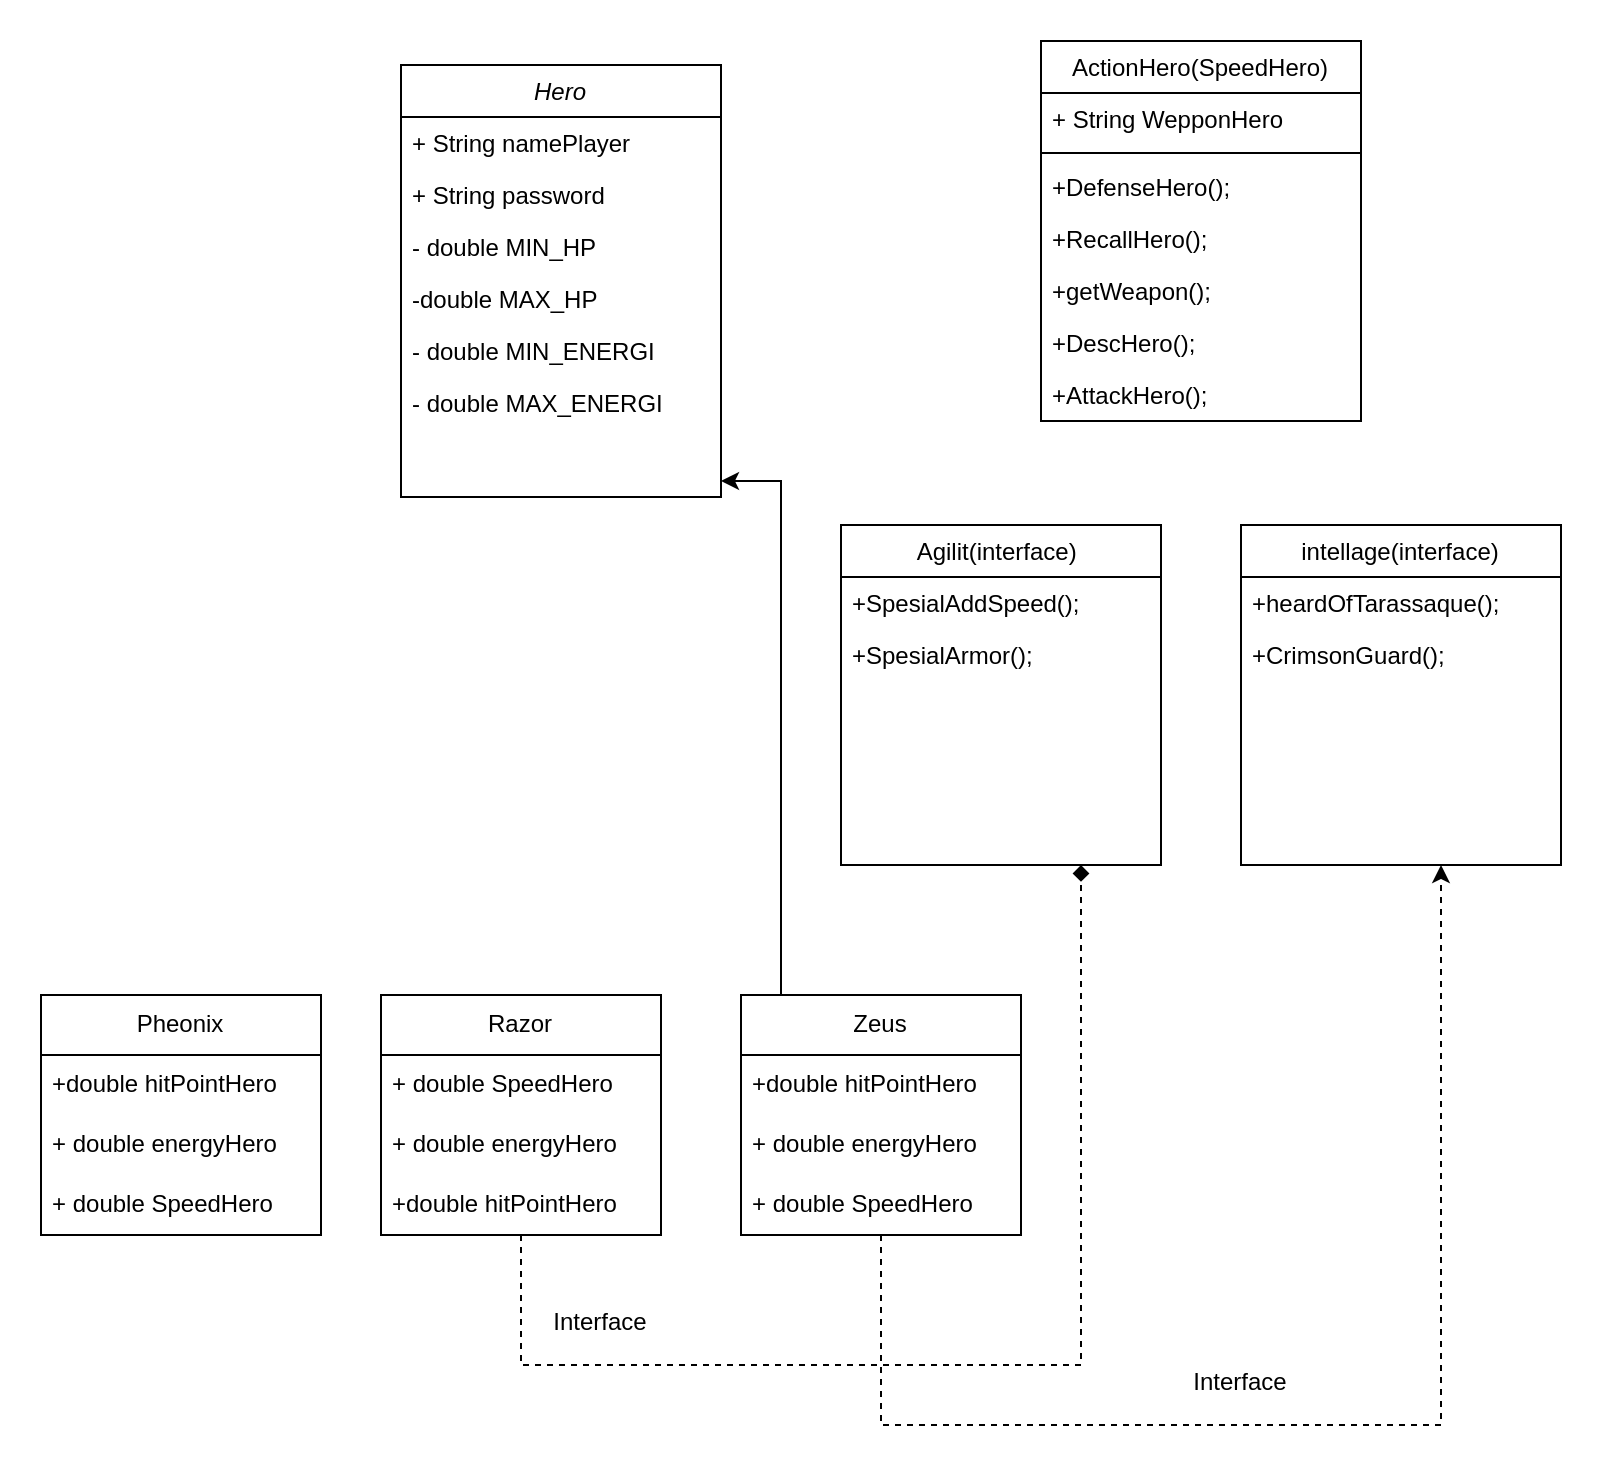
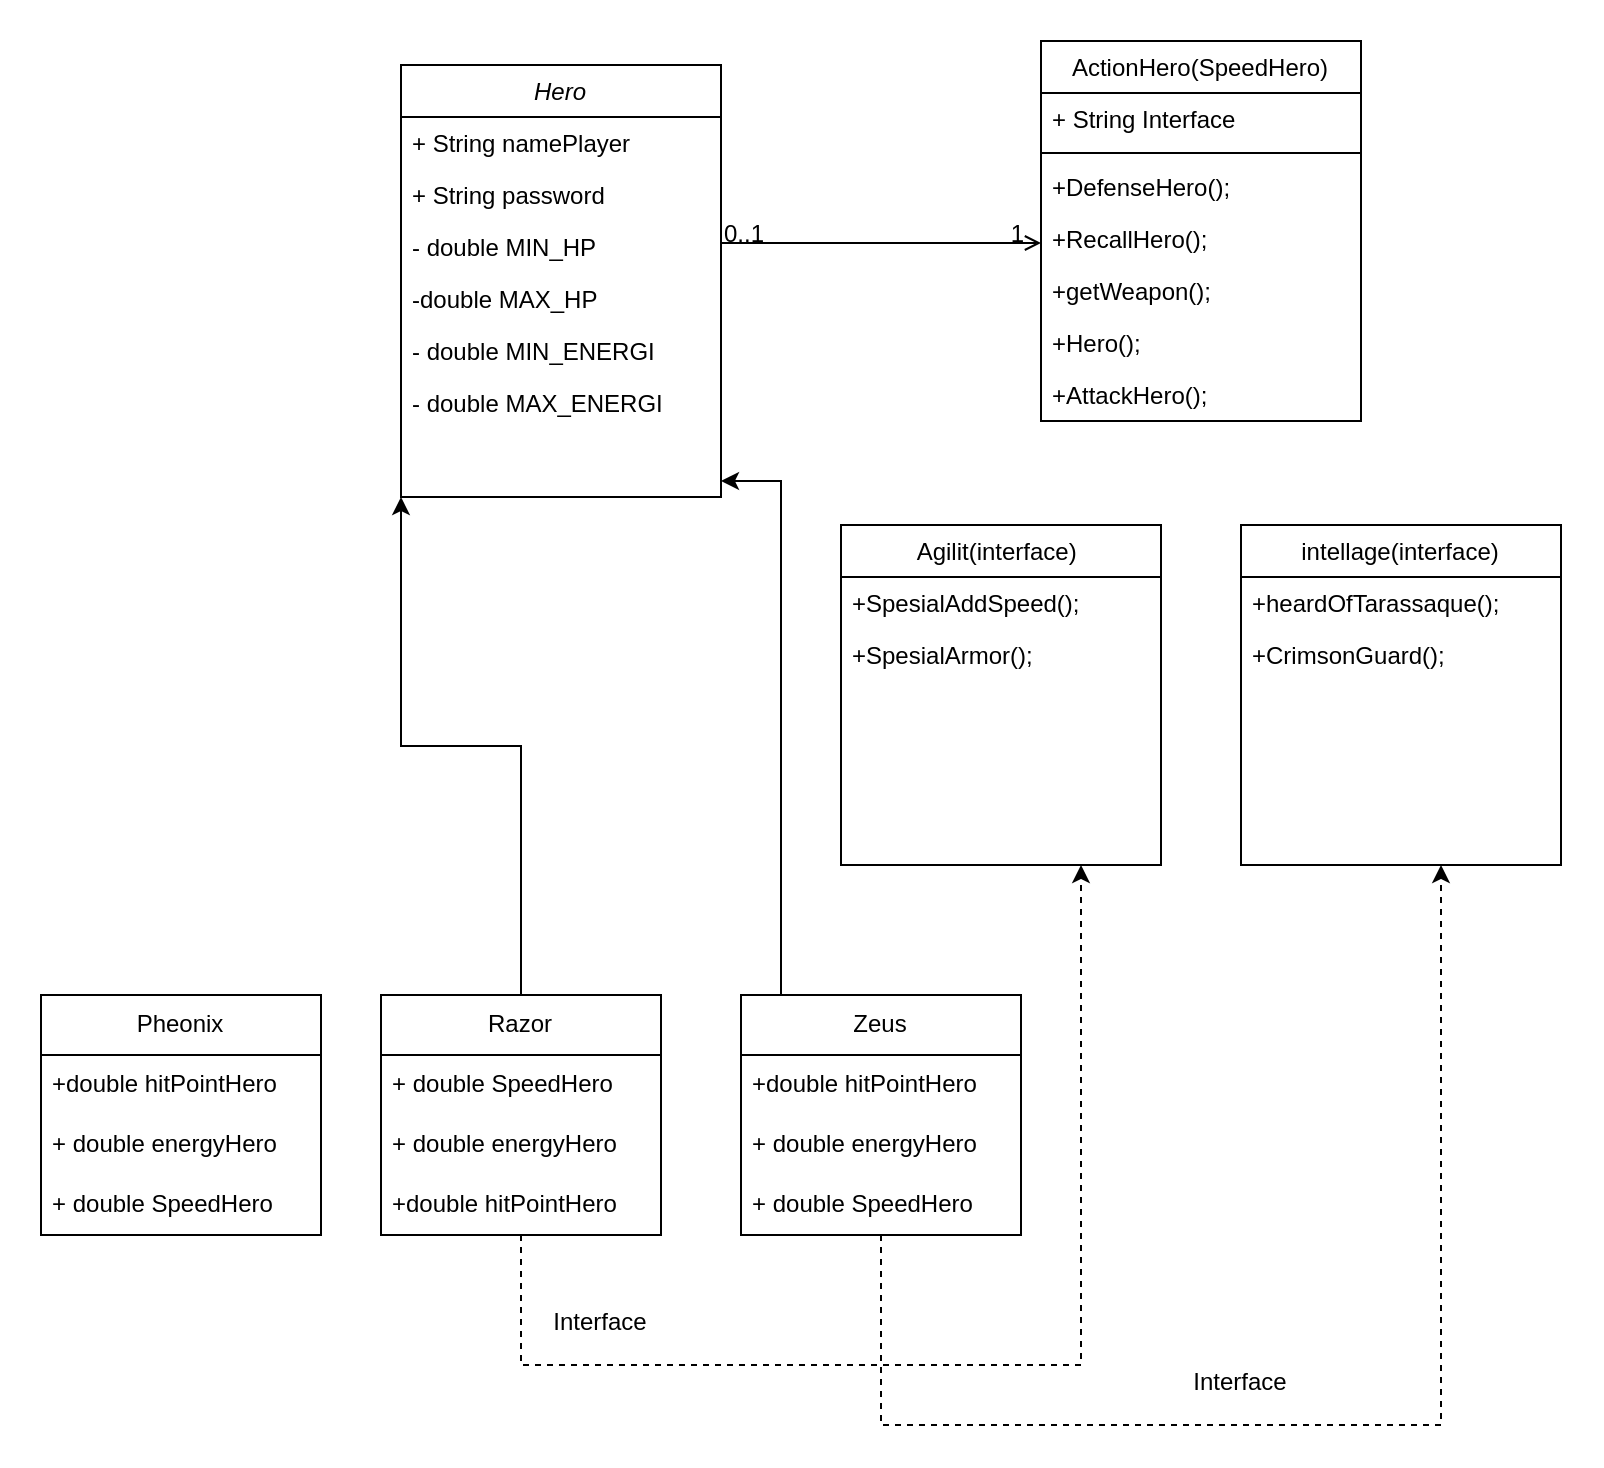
- <mxCell id="10" value="+ String WepponHero" style="text;align=left;verticalAlign=top;spacingLeft=4;spacingRight=4;overflow=hidden;rotatable=0;points=[[0,0.5],[1,0.5]];portConstraint=eastwest;rounded=0;shadow=0;html=0;" vertex="1" parent="9"><mxGeometry y="26" width="160" height="26" as="geometry" /></mxCell>
+ <mxCell id="10" value="+ String Interface" style="text;align=left;verticalAlign=top;spacingLeft=4;spacingRight=4;overflow=hidden;rotatable=0;points=[[0,0.5],[1,0.5]];portConstraint=eastwest;rounded=0;shadow=0;html=0;" vertex="1" parent="9"><mxGeometry y="26" width="160" height="26" as="geometry" /></mxCell>
+ <mxCell id="17" value="" style="endArrow=open;shadow=0;strokeWidth=1;rounded=0;endFill=1;edgeStyle=elbowEdgeStyle;elbow=vertical;" parent="1" source="2" target="9" edge="1"><mxGeometry x="0.5" y="41" relative="1" as="geometry"><mxPoint x="360" y="104" as="sourcePoint" /><mxPoint x="520" y="104" as="targetPoint" /><mxPoint x="-40" y="32" as="offset" /></mxGeometry></mxCell>
+ <mxCell id="18" value="0..1" style="resizable=0;align=left;verticalAlign=bottom;labelBackgroundColor=none;fontSize=12;" parent="17" connectable="0" vertex="1"><mxGeometry x="-1" relative="1" as="geometry"><mxPoint y="4" as="offset" /></mxGeometry></mxCell>
+ <mxCell id="19" value="1" style="resizable=0;align=right;verticalAlign=bottom;labelBackgroundColor=none;fontSize=12;" parent="17" connectable="0" vertex="1"><mxGeometry x="1" relative="1" as="geometry"><mxPoint x="-7" y="4" as="offset" /></mxGeometry></mxCell>
- <mxCell id="15" value="+DescHero();" style="text;align=left;verticalAlign=top;spacingLeft=4;spacingRight=4;overflow=hidden;rotatable=0;points=[[0,0.5],[1,0.5]];portConstraint=eastwest;rounded=0;shadow=0;html=0;" parent="9" vertex="1"><mxGeometry y="138" width="160" height="26" as="geometry" /></mxCell>
+ <mxCell id="15" value="+Hero();" style="text;align=left;verticalAlign=top;spacingLeft=4;spacingRight=4;overflow=hidden;rotatable=0;points=[[0,0.5],[1,0.5]];portConstraint=eastwest;rounded=0;shadow=0;html=0;" parent="9" vertex="1"><mxGeometry y="138" width="160" height="26" as="geometry" /></mxCell>
+ <mxCell id="27" style="edgeStyle=orthogonalEdgeStyle;rounded=0;orthogonalLoop=1;jettySize=auto;html=1;entryX=0;entryY=1;entryDx=0;entryDy=0;" edge="1" parent="1" source="28" target="2"><mxGeometry relative="1" as="geometry" /></mxCell>
- <mxCell id="26" style="edgeStyle=orthogonalEdgeStyle;rounded=0;orthogonalLoop=1;jettySize=auto;html=1;entryX=0.75;entryY=1;entryDx=0;entryDy=0;dashed=1;endArrow=diamond;" parent="1" source="28" target="20" edge="1"><mxGeometry relative="1" as="geometry"><Array as="points"><mxPoint x="260" y="682" /><mxPoint x="540" y="682" /></Array></mxGeometry></mxCell>
+ <mxCell id="26" style="edgeStyle=orthogonalEdgeStyle;rounded=0;orthogonalLoop=1;jettySize=auto;html=1;entryX=0.75;entryY=1;entryDx=0;entryDy=0;dashed=1;" parent="1" source="28" target="20" edge="1"><mxGeometry relative="1" as="geometry"><Array as="points"><mxPoint x="260" y="682" /><mxPoint x="540" y="682" /></Array></mxGeometry></mxCell>
